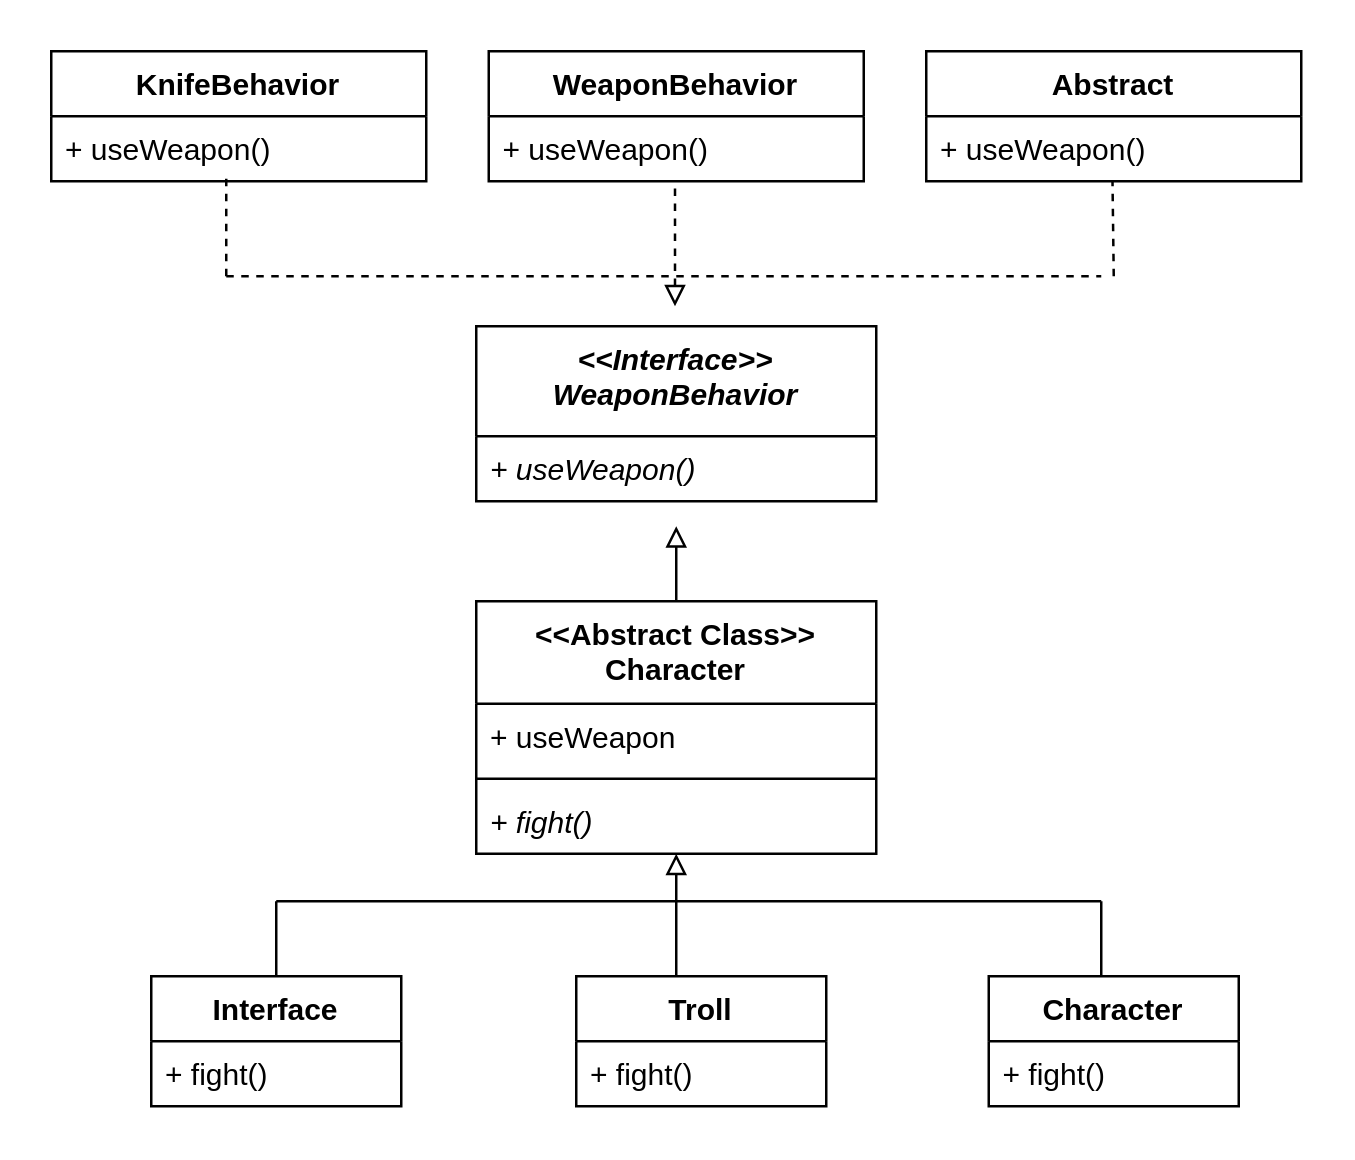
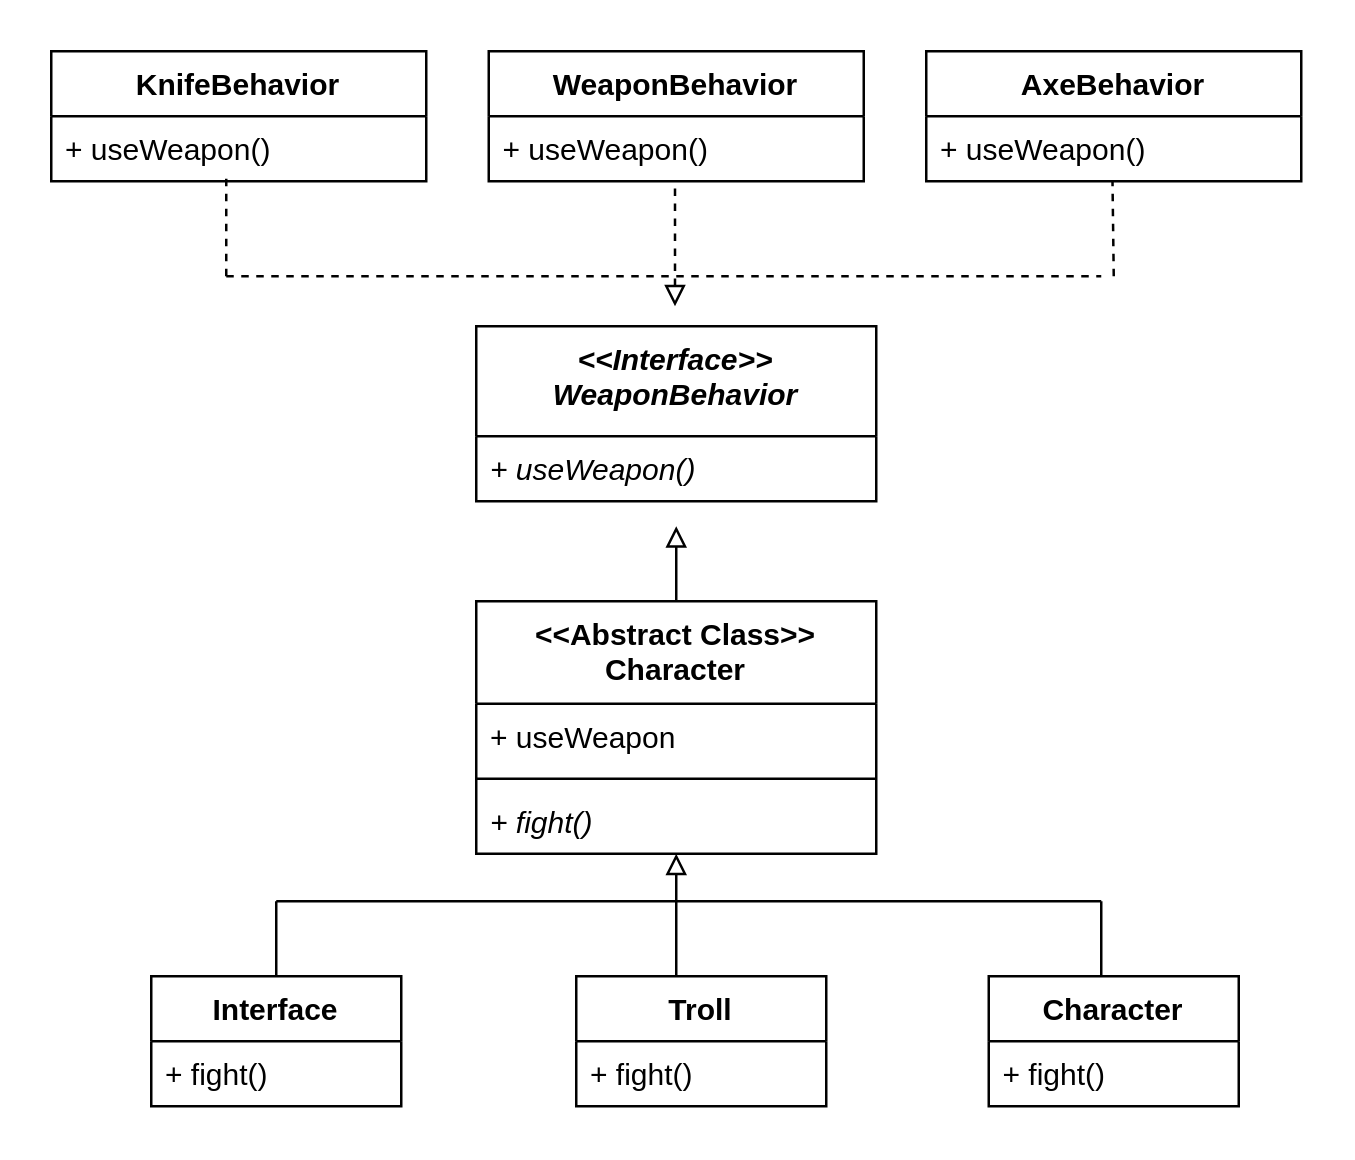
- <mxCell id="17" value="Abstract" style="swimlane;fontStyle=1;align=center;verticalAlign=top;childLayout=stackLayout;horizontal=1;startSize=26;horizontalStack=0;resizeParent=1;resizeParentMax=0;resizeLast=0;collapsible=1;marginBottom=0;" parent="1" vertex="1"><mxGeometry x="370" y="20" width="150" height="52" as="geometry" /></mxCell>
+ <mxCell id="17" value="AxeBehavior" style="swimlane;fontStyle=1;align=center;verticalAlign=top;childLayout=stackLayout;horizontal=1;startSize=26;horizontalStack=0;resizeParent=1;resizeParentMax=0;resizeLast=0;collapsible=1;marginBottom=0;" parent="1" vertex="1"><mxGeometry x="370" y="20" width="150" height="52" as="geometry" /></mxCell>
